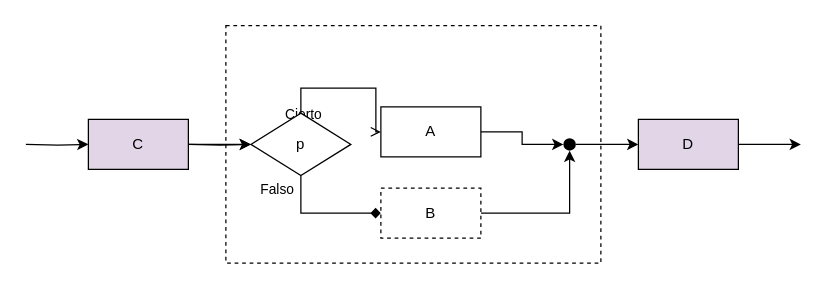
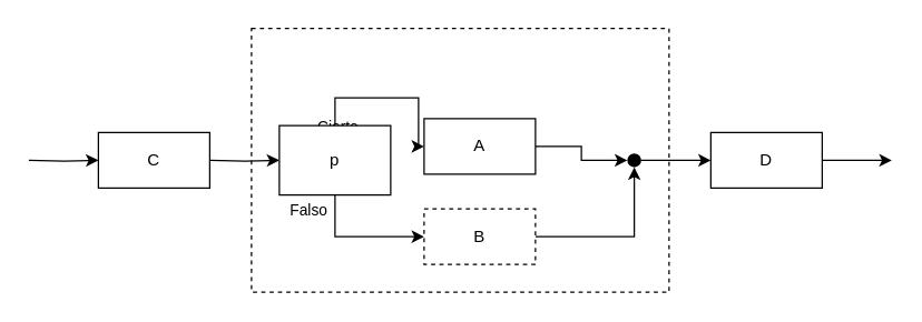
- <mxCell id="2" style="edgeStyle=orthogonalEdgeStyle;rounded=0;orthogonalLoop=1;jettySize=auto;html=1;exitX=0.5;exitY=0;exitDx=0;exitDy=0;entryX=0;entryY=0.5;entryDx=0;entryDy=0;endArrow=open;" parent="1" source="7" target="9" edge="1"><mxGeometry relative="1" as="geometry" /></mxCell>
+ <mxCell id="2" style="edgeStyle=orthogonalEdgeStyle;rounded=0;orthogonalLoop=1;jettySize=auto;html=1;exitX=0.5;exitY=0;exitDx=0;exitDy=0;entryX=0;entryY=0.5;entryDx=0;entryDy=0;" parent="1" source="7" target="9" edge="1"><mxGeometry relative="1" as="geometry" /></mxCell>
- <mxCell id="16" value="C" style="rounded=0;whiteSpace=wrap;html=1;fillColor=#e1d5e7;" vertex="1" parent="1"><mxGeometry x="70" y="95" width="80" height="40" as="geometry" /></mxCell>
+ <mxCell id="16" value="C" style="rounded=0;whiteSpace=wrap;html=1;" vertex="1" parent="1"><mxGeometry x="70" y="95" width="80" height="40" as="geometry" /></mxCell>
- <mxCell id="14" value="" style="edgeStyle=orthogonalEdgeStyle;rounded=0;orthogonalLoop=1;jettySize=auto;html=1;exitX=1;exitY=0.5;exitDx=0;exitDy=0;" edge="1" parent="1" source="16" target="7"><mxGeometry relative="1" as="geometry" /></mxCell>
- <mxCell id="7" value="p" style="rhombus;whiteSpace=wrap;html=1;" parent="1" vertex="1"><mxGeometry x="200" y="90" width="80" height="50" as="geometry" /></mxCell>
+ <mxCell id="7" value="p" style="whiteSpace=wrap;html=1;rounded=0;" parent="1" vertex="1"><mxGeometry x="200" y="90" width="80" height="50" as="geometry" /></mxCell>
- <mxCell id="18" value="D" style="rounded=0;whiteSpace=wrap;html=1;fillColor=#e1d5e7;" vertex="1" parent="1"><mxGeometry x="510" y="95" width="80" height="40" as="geometry" /></mxCell>
+ <mxCell id="18" value="D" style="rounded=0;whiteSpace=wrap;html=1;" vertex="1" parent="1"><mxGeometry x="510" y="95" width="80" height="40" as="geometry" /></mxCell>
- <mxCell id="4" style="edgeStyle=orthogonalEdgeStyle;rounded=0;orthogonalLoop=1;jettySize=auto;html=1;exitX=0.5;exitY=1;exitDx=0;exitDy=0;entryX=0;entryY=0.5;entryDx=0;entryDy=0;endArrow=diamond;" parent="1" source="7" target="11" edge="1"><mxGeometry relative="1" as="geometry" /></mxCell>
+ <mxCell id="4" style="edgeStyle=orthogonalEdgeStyle;rounded=0;orthogonalLoop=1;jettySize=auto;html=1;exitX=0.5;exitY=1;exitDx=0;exitDy=0;entryX=0;entryY=0.5;entryDx=0;entryDy=0;" parent="1" source="7" target="11" edge="1"><mxGeometry relative="1" as="geometry" /></mxCell>
